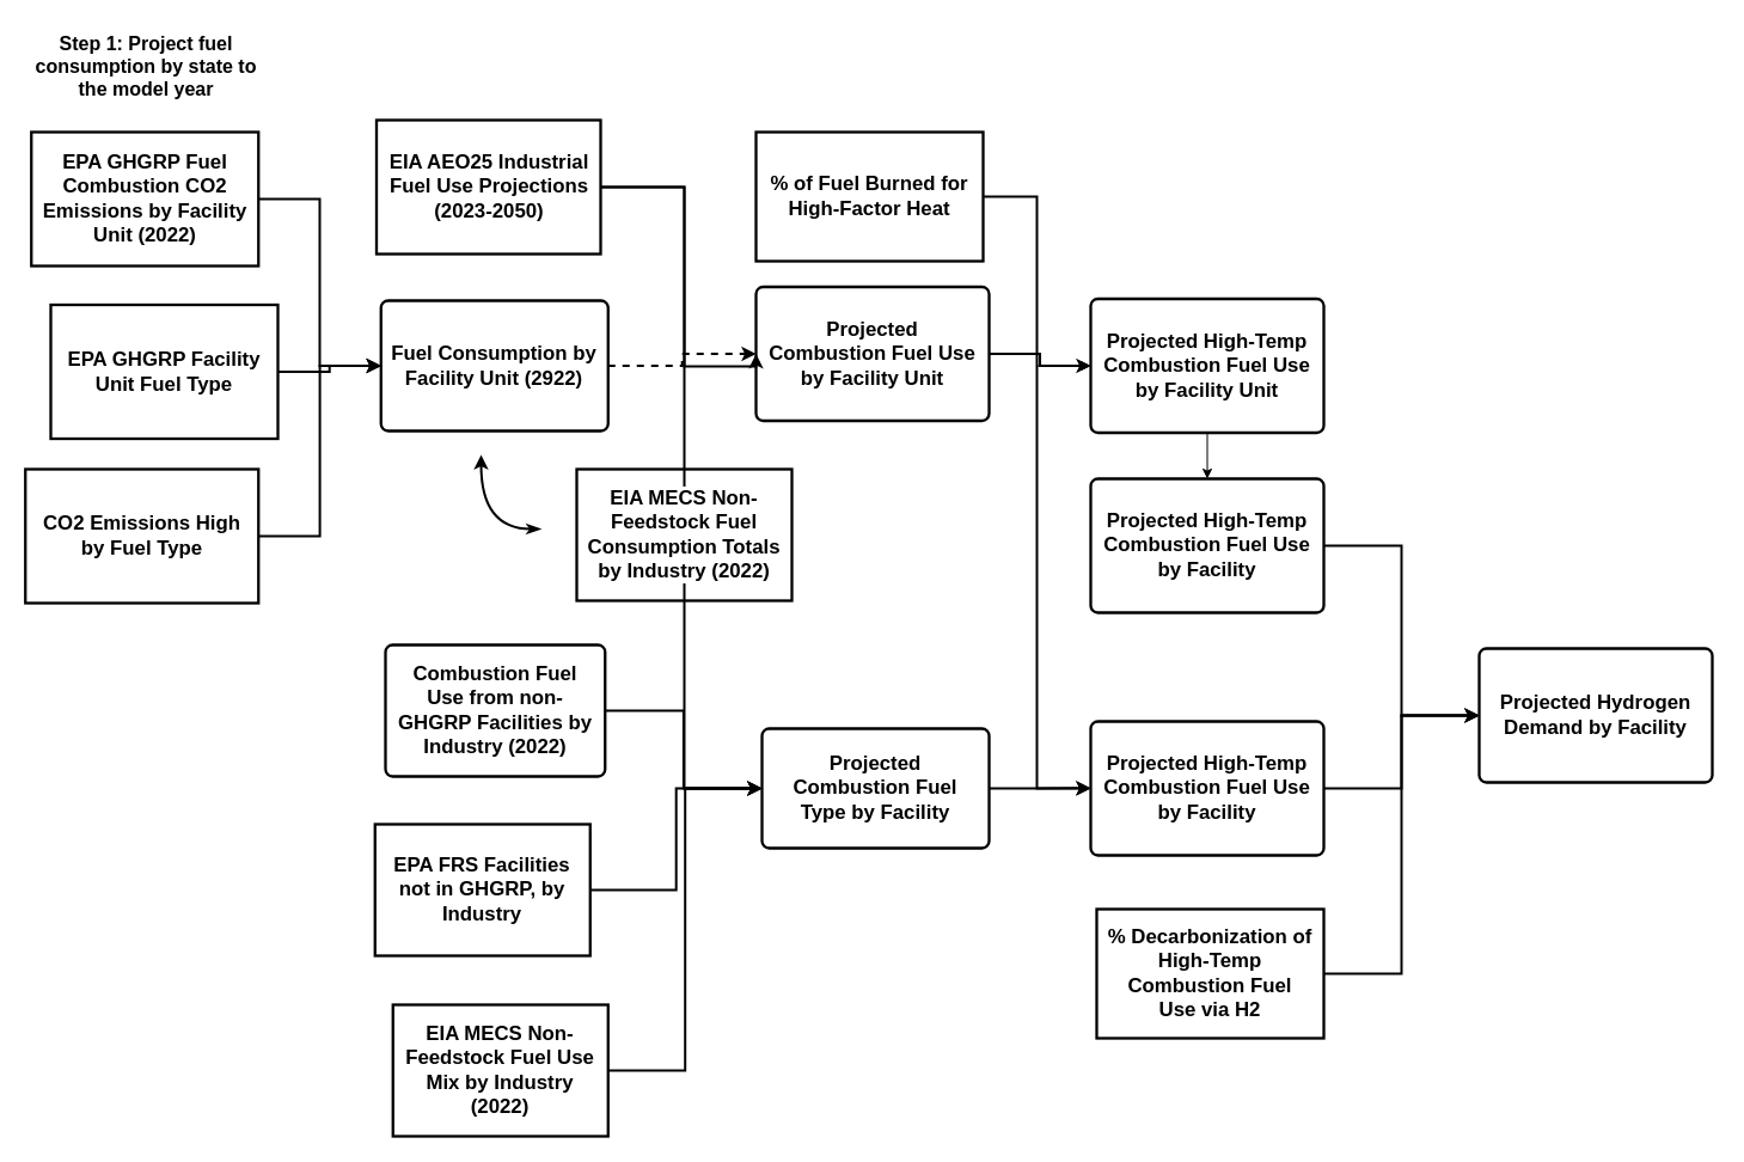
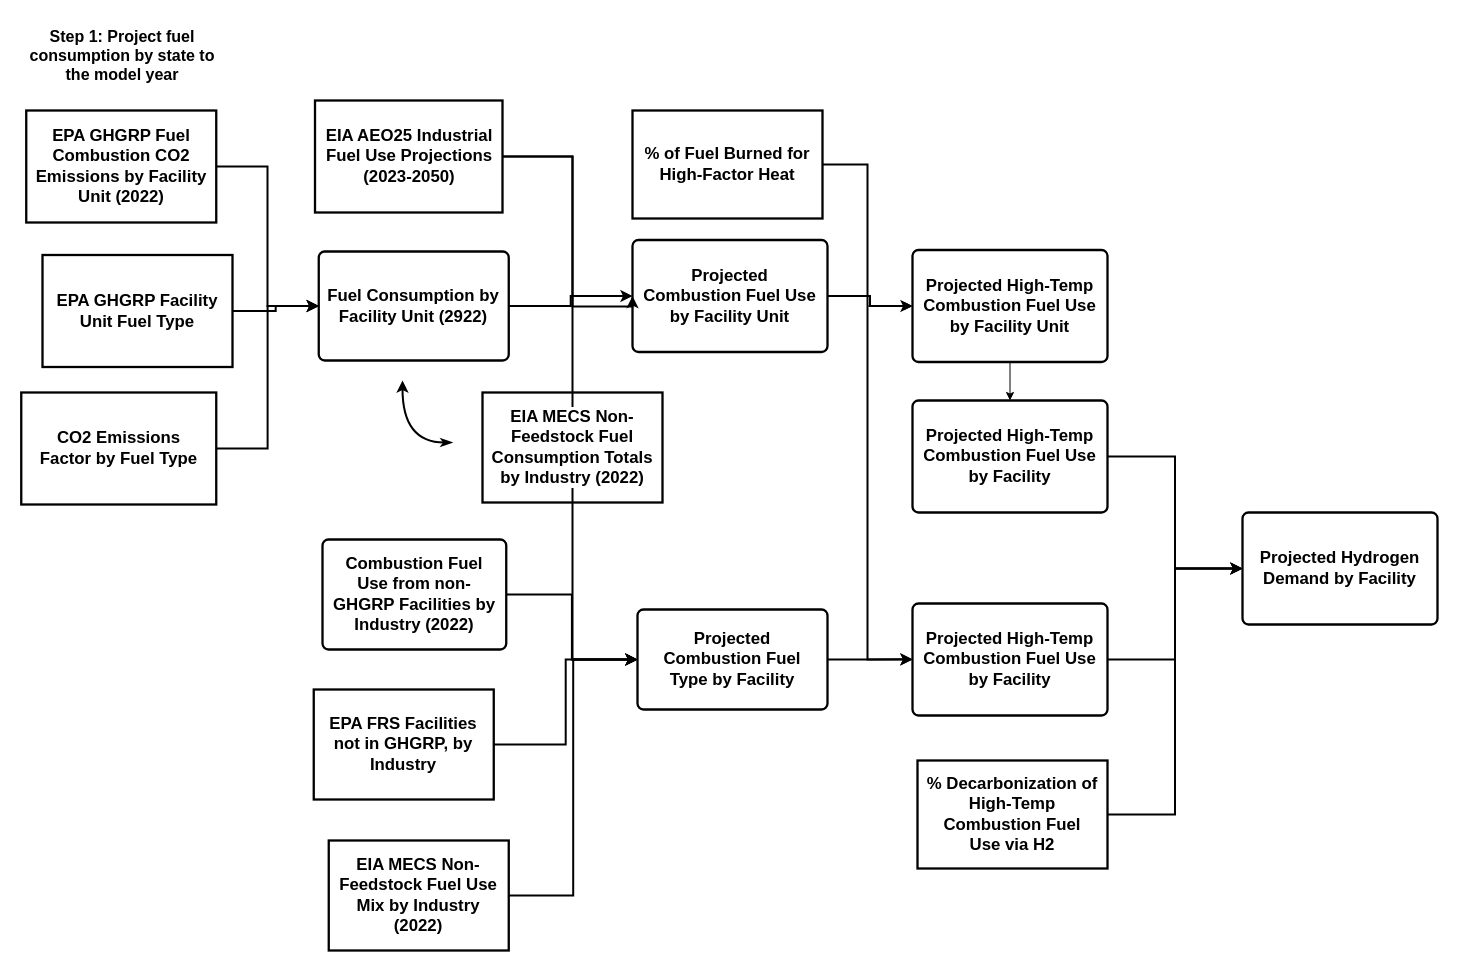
- <mxCell id="8" style="edgeStyle=orthogonalEdgeStyle;rounded=0;orthogonalLoop=1;jettySize=auto;html=1;exitX=1;exitY=0.5;exitDx=0;exitDy=0;entryX=0;entryY=0.5;entryDx=0;entryDy=0;strokeWidth=2;dashed=1;" parent="1" source="9" target="13" edge="1"><mxGeometry relative="1" as="geometry" /></mxCell>
+ <mxCell id="8" style="edgeStyle=orthogonalEdgeStyle;rounded=0;orthogonalLoop=1;jettySize=auto;html=1;exitX=1;exitY=0.5;exitDx=0;exitDy=0;entryX=0;entryY=0.5;entryDx=0;entryDy=0;strokeWidth=2;" parent="1" source="9" target="13" edge="1"><mxGeometry relative="1" as="geometry" /></mxCell>
- <mxCell id="6" value="CO2 Emissions High by Fuel Type" style="html=1;overflow=block;blockSpacing=1;whiteSpace=wrap;fontSize=16.8;fontStyle=1;align=center;spacing=9;strokeOpacity=100;fillOpacity=0;rounded=0;absoluteArcSize=1;arcSize=12;fillColor=#000000;strokeWidth=2.3;lucidId=fg6rZgMcyNaT;" parent="1" vertex="1"><mxGeometry x="20.75" y="392" width="195" height="112" as="geometry" /></mxCell>
+ <mxCell id="6" value="CO2 Emissions Factor by Fuel Type" style="html=1;overflow=block;blockSpacing=1;whiteSpace=wrap;fontSize=16.8;fontStyle=1;align=center;spacing=9;strokeOpacity=100;fillOpacity=0;rounded=0;absoluteArcSize=1;arcSize=12;fillColor=#000000;strokeWidth=2.3;lucidId=fg6rZgMcyNaT;" parent="1" vertex="1"><mxGeometry x="20.75" y="392" width="195" height="112" as="geometry" /></mxCell>
- <mxCell id="37" value="Projected Hydrogen Demand by Facility" style="html=1;overflow=block;blockSpacing=1;whiteSpace=wrap;fontSize=16.8;fontStyle=1;align=center;spacing=9;strokeOpacity=100;fillOpacity=0;rounded=1;absoluteArcSize=1;arcSize=12;fillColor=#000000;strokeWidth=2.3;lucidId=Bf6ri0L1tkaB;" vertex="1" parent="1"><mxGeometry x="1237" y="542" width="195" height="112" as="geometry" /></mxCell>
+ <mxCell id="37" value="Projected Hydrogen Demand by Facility" style="html=1;overflow=block;blockSpacing=1;whiteSpace=wrap;fontSize=16.8;fontStyle=1;align=center;spacing=9;strokeOpacity=100;fillOpacity=0;rounded=1;absoluteArcSize=1;arcSize=12;fillColor=#000000;strokeWidth=2.3;lucidId=Bf6ri0L1tkaB;" vertex="1" parent="1"><mxGeometry x="1242" y="512" width="195" height="112" as="geometry" /></mxCell>
